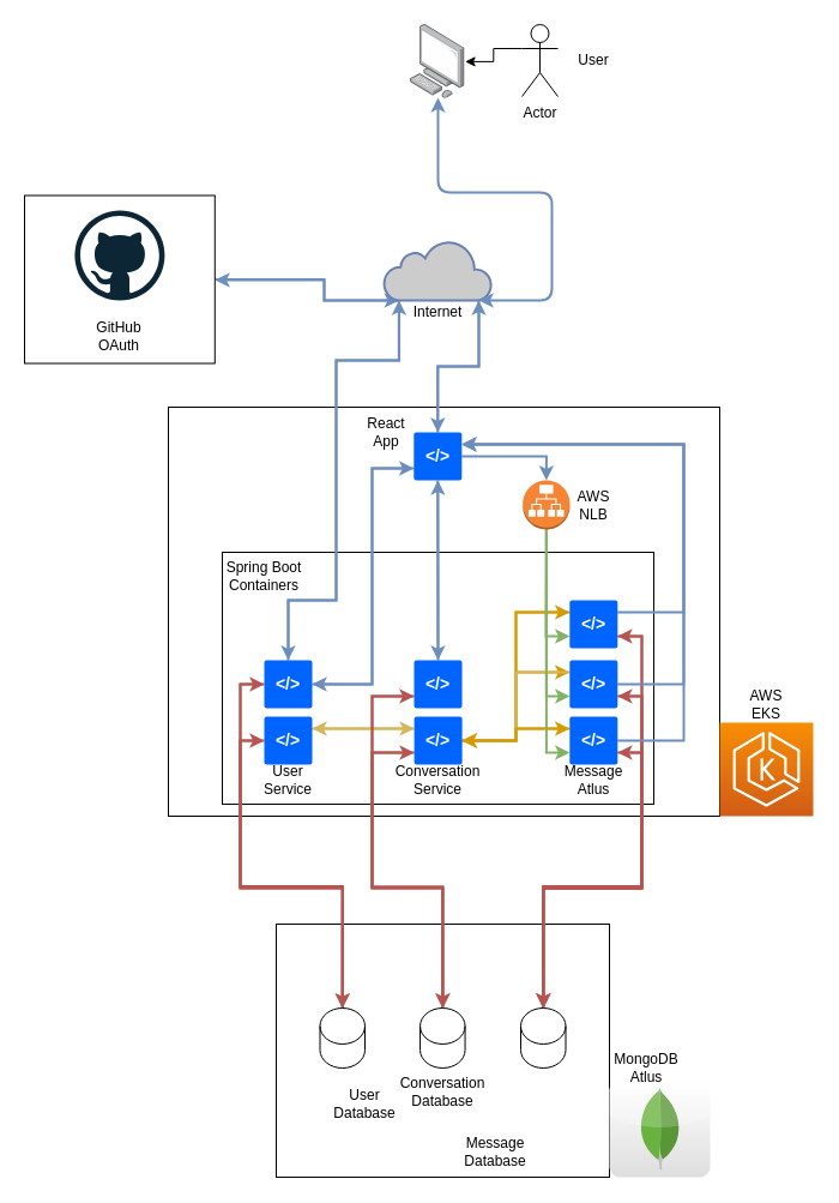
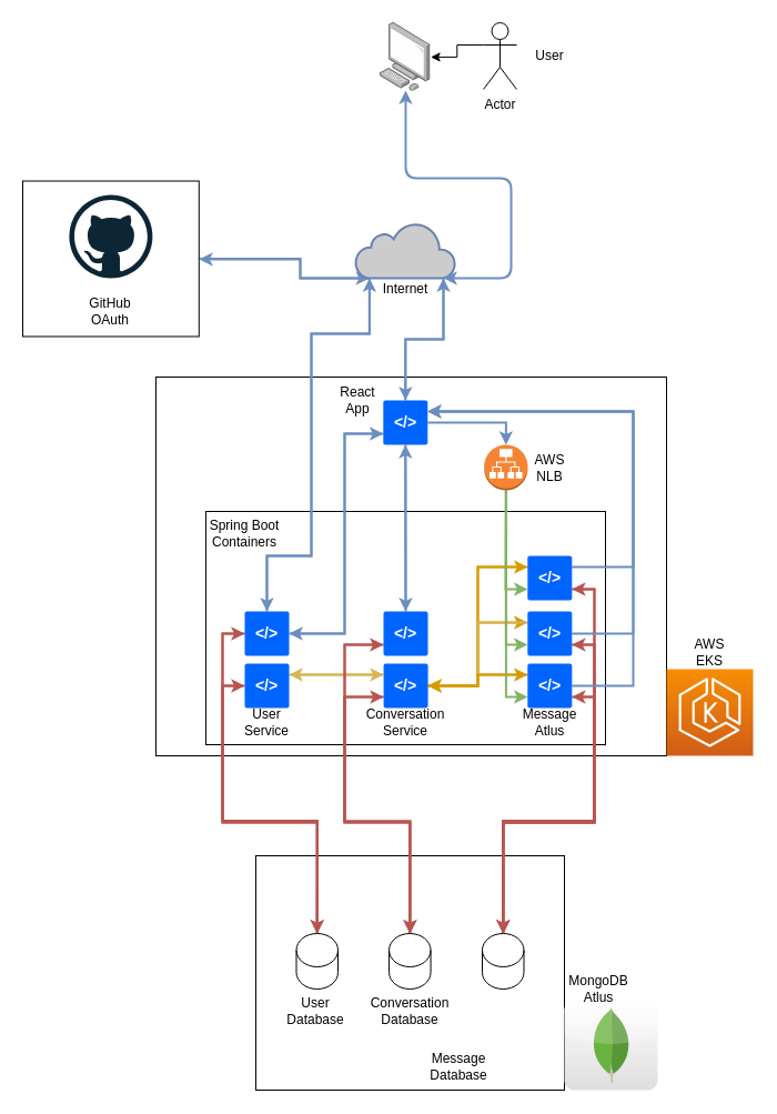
- <mxCell id="54" value="User Database" style="text;html=1;strokeColor=none;fillColor=none;align=center;verticalAlign=middle;whiteSpace=wrap;rounded=0;" parent="1" vertex="1"><mxGeometry x="284" y="910" width="40" height="20" as="geometry" /></mxCell>
+ <mxCell id="54" value="User Database" style="text;html=1;strokeColor=none;fillColor=none;align=center;verticalAlign=middle;whiteSpace=wrap;rounded=0;" parent="1" vertex="1"><mxGeometry x="264" y="900" width="40" height="20" as="geometry" /></mxCell>
